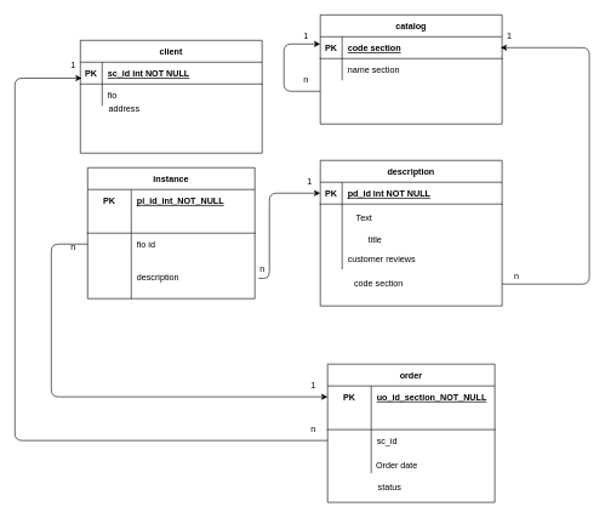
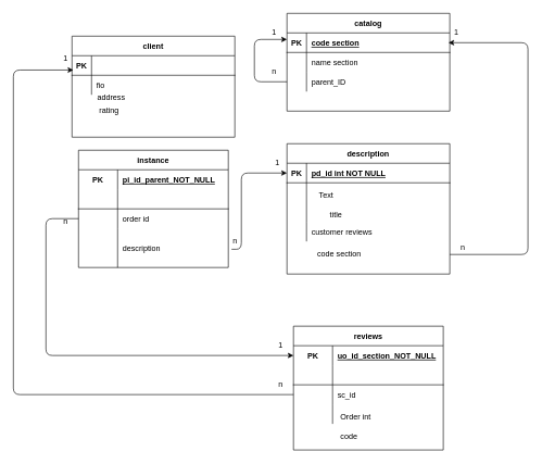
- <mxCell id="25" value="sc_id int NOT NULL " style="shape=partialRectangle;overflow=hidden;connectable=0;fillColor=none;top=0;left=0;bottom=0;right=0;align=left;spacingLeft=6;fontStyle=5;" vertex="1" parent="23"><mxGeometry x="30" width="220" height="30" as="geometry" /></mxCell>
+ <mxCell id="11" value="parent_ID" style="shape=partialRectangle;overflow=hidden;connectable=0;fillColor=none;top=0;left=0;bottom=0;right=0;align=left;spacingLeft=6;" vertex="1" parent="9"><mxGeometry x="30" width="220" height="30" as="geometry" /></mxCell>
+ <mxCell id="57" value="&amp;nbsp;rating" style="text;html=1;align=center;verticalAlign=middle;resizable=0;points=[];autosize=1;" vertex="1" parent="1"><mxGeometry x="140" y="160" width="50" height="20" as="geometry" /></mxCell>
- <mxCell id="32" value="pi_id_int_NOT_NULL" style="shape=partialRectangle;connectable=0;fillColor=none;top=0;left=0;bottom=0;right=0;align=left;spacingLeft=6;fontStyle=5;overflow=hidden;" vertex="1" parent="30"><mxGeometry x="60" width="170" height="30" as="geometry" /></mxCell>
+ <mxCell id="32" value="pi_id_parent_NOT_NULL" style="shape=partialRectangle;connectable=0;fillColor=none;top=0;left=0;bottom=0;right=0;align=left;spacingLeft=6;fontStyle=5;overflow=hidden;" vertex="1" parent="30"><mxGeometry x="60" width="170" height="30" as="geometry" /></mxCell>
- <mxCell id="38" value="fio id" style="shape=partialRectangle;connectable=0;fillColor=none;top=0;left=0;bottom=0;right=0;align=left;spacingLeft=6;overflow=hidden;" vertex="1" parent="36"><mxGeometry x="60" width="170" height="30" as="geometry" /></mxCell>
+ <mxCell id="38" value="order id" style="shape=partialRectangle;connectable=0;fillColor=none;top=0;left=0;bottom=0;right=0;align=left;spacingLeft=6;overflow=hidden;" vertex="1" parent="36"><mxGeometry x="60" width="170" height="30" as="geometry" /></mxCell>
- <mxCell id="42" value="order" style="shape=table;startSize=30;container=1;collapsible=1;childLayout=tableLayout;fixedRows=1;rowLines=0;fontStyle=1;align=center;resizeLast=1;" vertex="1" parent="1"><mxGeometry x="450" y="500" width="230" height="190" as="geometry" /></mxCell>
+ <mxCell id="42" value="reviews" style="shape=table;startSize=30;container=1;collapsible=1;childLayout=tableLayout;fixedRows=1;rowLines=0;fontStyle=1;align=center;resizeLast=1;" vertex="1" parent="1"><mxGeometry x="450" y="500" width="230" height="190" as="geometry" /></mxCell>
- <mxCell id="56" value="Order date" style="text;html=1;align=center;verticalAlign=middle;resizable=0;points=[];autosize=1;" vertex="1" parent="1"><mxGeometry x="510" y="630" width="70" height="20" as="geometry" /></mxCell>
+ <mxCell id="56" value="Order int" style="text;html=1;align=center;verticalAlign=middle;resizable=0;points=[];autosize=1;" vertex="1" parent="1"><mxGeometry x="510" y="630" width="70" height="20" as="geometry" /></mxCell>
- <mxCell id="76" value="status" style="text;html=1;align=center;verticalAlign=middle;resizable=0;points=[];autosize=1;" vertex="1" parent="1"><mxGeometry x="510" y="660" width="50" height="20" as="geometry" /></mxCell>
+ <mxCell id="76" value="code" style="text;html=1;align=center;verticalAlign=middle;resizable=0;points=[];autosize=1;" vertex="1" parent="1"><mxGeometry x="510" y="660" width="50" height="20" as="geometry" /></mxCell>
